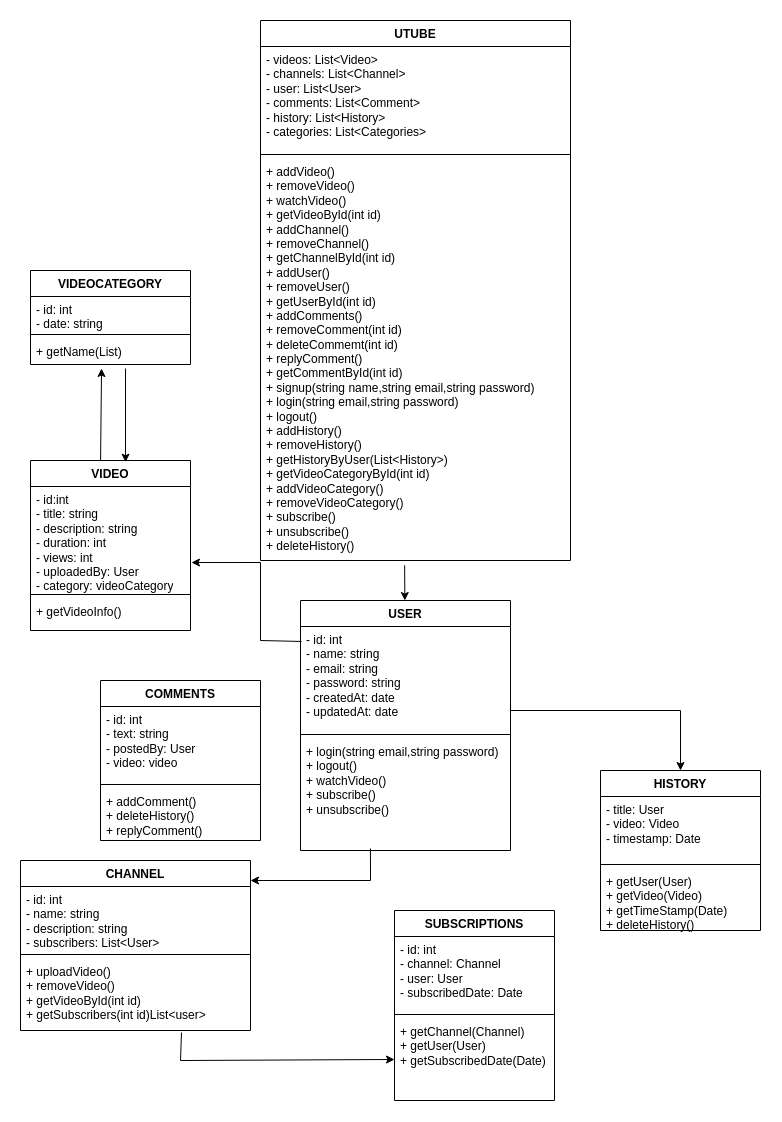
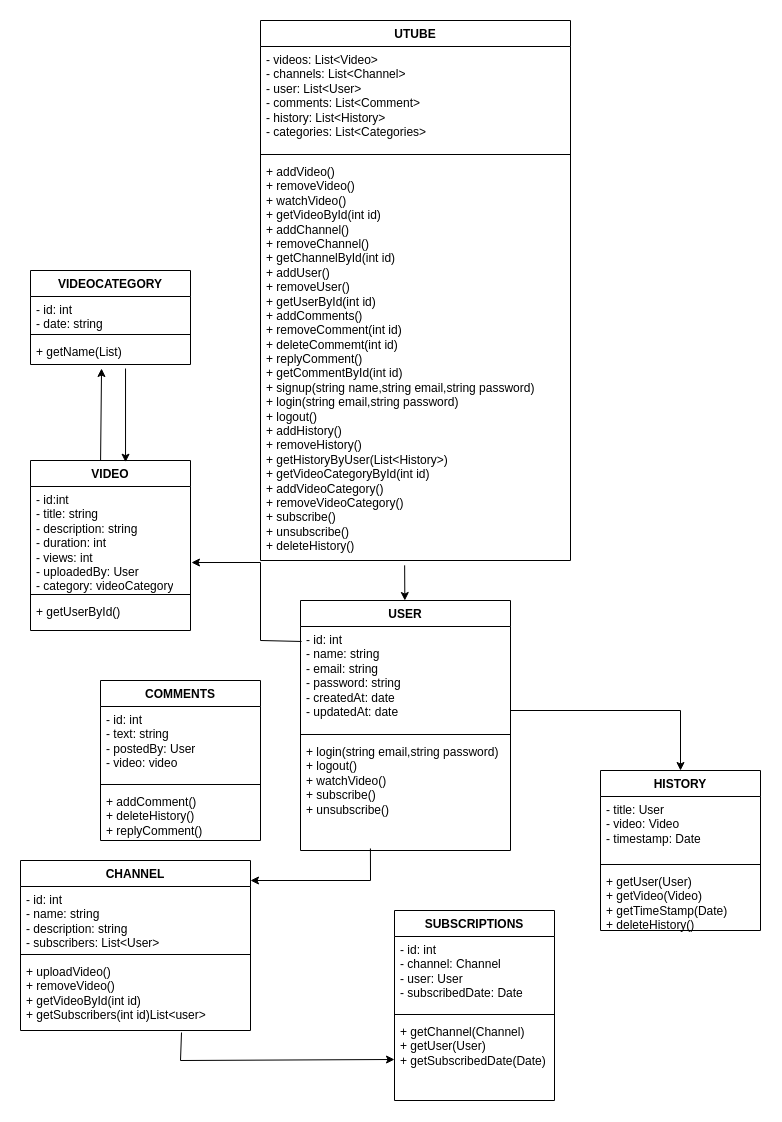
- <mxCell id="9" value="+ getVideoInfo()" style="text;strokeColor=none;fillColor=none;align=left;verticalAlign=top;spacingLeft=4;spacingRight=4;overflow=hidden;rotatable=0;points=[[0,0.5],[1,0.5]];portConstraint=eastwest;whiteSpace=wrap;html=1;" parent="6" vertex="1"><mxGeometry y="138" width="160" height="32" as="geometry" /></mxCell>
+ <mxCell id="9" value="+ getUserById()" style="text;strokeColor=none;fillColor=none;align=left;verticalAlign=top;spacingLeft=4;spacingRight=4;overflow=hidden;rotatable=0;points=[[0,0.5],[1,0.5]];portConstraint=eastwest;whiteSpace=wrap;html=1;" parent="6" vertex="1"><mxGeometry y="138" width="160" height="32" as="geometry" /></mxCell>
